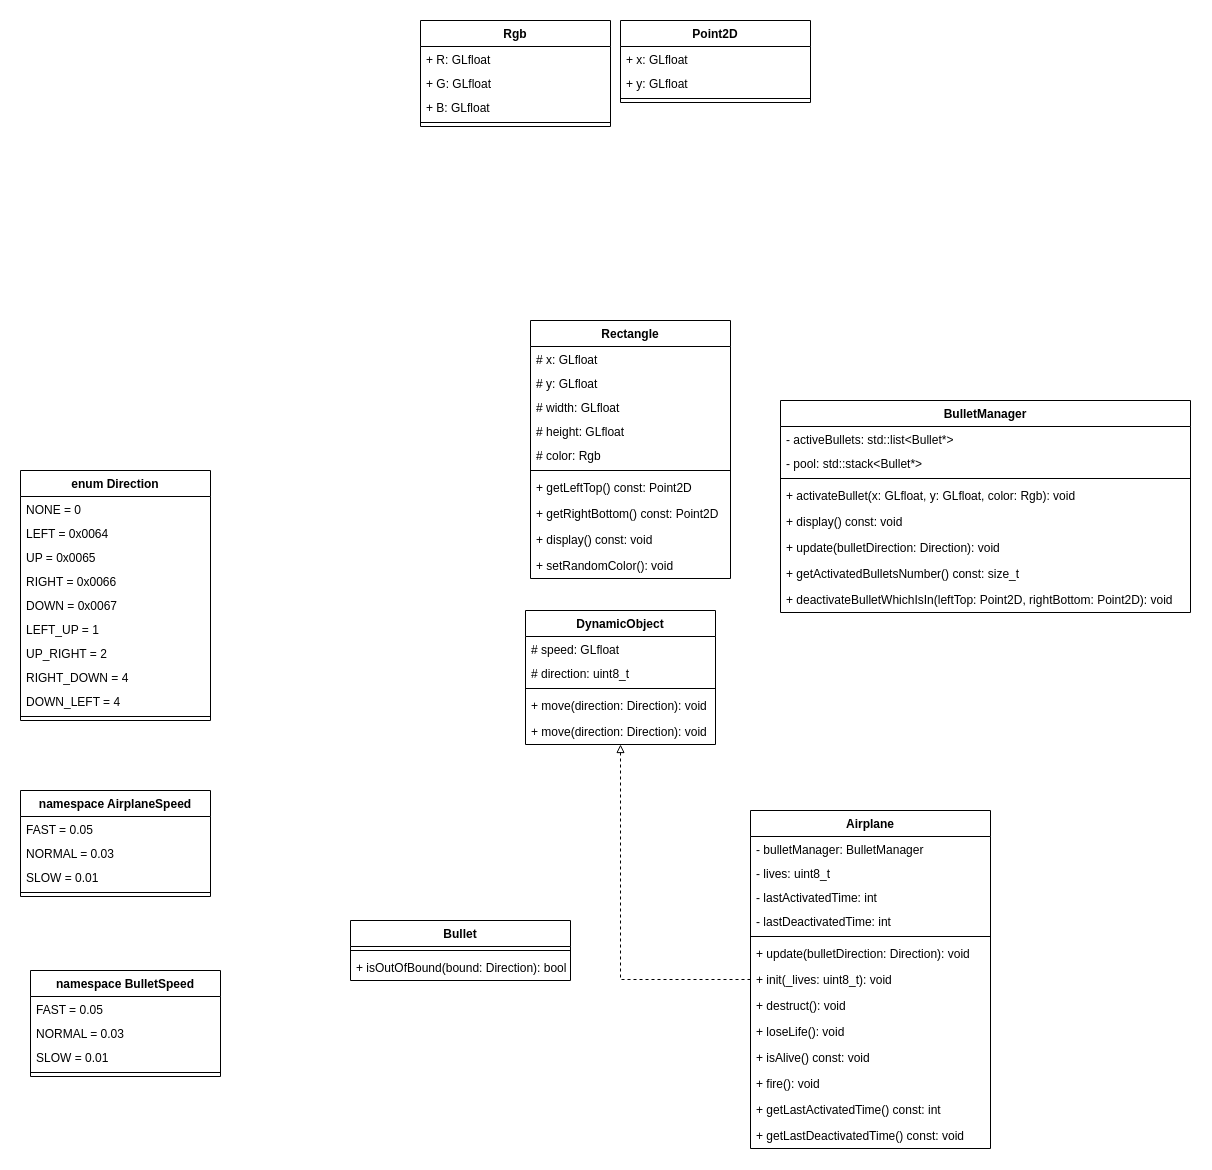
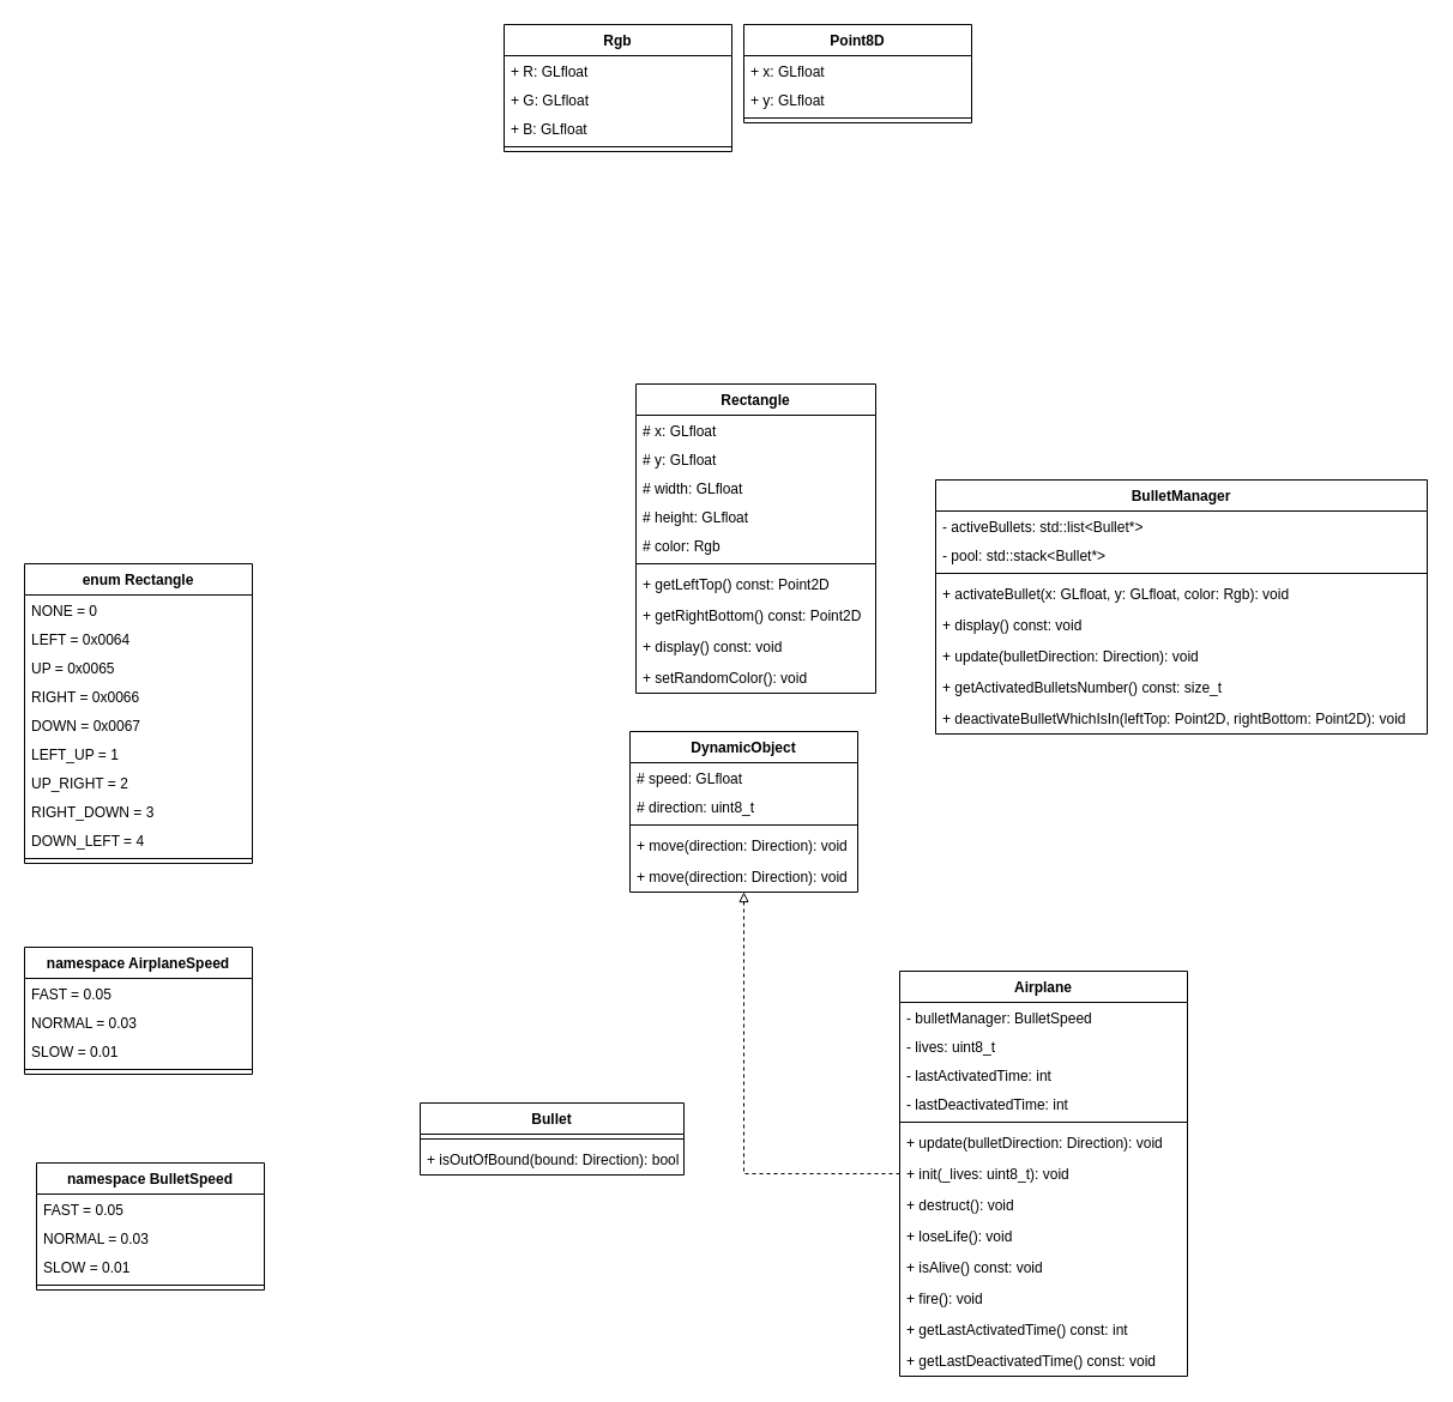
- <mxCell id="53" value="Point2D" style="swimlane;fontStyle=1;align=center;verticalAlign=top;childLayout=stackLayout;horizontal=1;startSize=26;horizontalStack=0;resizeParent=1;resizeParentMax=0;resizeLast=0;collapsible=1;marginBottom=0;" vertex="1" parent="1"><mxGeometry x="620" y="20" width="190" height="82" as="geometry" /></mxCell>
+ <mxCell id="53" value="Point8D" style="swimlane;fontStyle=1;align=center;verticalAlign=top;childLayout=stackLayout;horizontal=1;startSize=26;horizontalStack=0;resizeParent=1;resizeParentMax=0;resizeLast=0;collapsible=1;marginBottom=0;" vertex="1" parent="1"><mxGeometry x="620" y="20" width="190" height="82" as="geometry" /></mxCell>
- <mxCell id="22" value="enum Direction" style="swimlane;fontStyle=1;align=center;verticalAlign=top;childLayout=stackLayout;horizontal=1;startSize=26;horizontalStack=0;resizeParent=1;resizeParentMax=0;resizeLast=0;collapsible=1;marginBottom=0;" vertex="1" parent="1"><mxGeometry x="20" y="470" width="190" height="250" as="geometry" /></mxCell>
+ <mxCell id="22" value="enum Rectangle" style="swimlane;fontStyle=1;align=center;verticalAlign=top;childLayout=stackLayout;horizontal=1;startSize=26;horizontalStack=0;resizeParent=1;resizeParentMax=0;resizeLast=0;collapsible=1;marginBottom=0;" vertex="1" parent="1"><mxGeometry x="20" y="470" width="190" height="250" as="geometry" /></mxCell>
- <mxCell id="30" value="RIGHT_DOWN = 4" style="text;strokeColor=none;fillColor=none;align=left;verticalAlign=top;spacingLeft=4;spacingRight=4;overflow=hidden;rotatable=0;points=[[0,0.5],[1,0.5]];portConstraint=eastwest;" vertex="1" parent="22"><mxGeometry y="194" width="190" height="24" as="geometry" /></mxCell>
+ <mxCell id="30" value="RIGHT_DOWN = 3" style="text;strokeColor=none;fillColor=none;align=left;verticalAlign=top;spacingLeft=4;spacingRight=4;overflow=hidden;rotatable=0;points=[[0,0.5],[1,0.5]];portConstraint=eastwest;" vertex="1" parent="22"><mxGeometry y="194" width="190" height="24" as="geometry" /></mxCell>
- <mxCell id="35" value="- bulletManager: BulletManager" style="text;strokeColor=none;fillColor=none;align=left;verticalAlign=top;spacingLeft=4;spacingRight=4;overflow=hidden;rotatable=0;points=[[0,0.5],[1,0.5]];portConstraint=eastwest;" vertex="1" parent="34"><mxGeometry y="26" width="240" height="24" as="geometry" /></mxCell>
+ <mxCell id="35" value="- bulletManager: BulletSpeed" style="text;strokeColor=none;fillColor=none;align=left;verticalAlign=top;spacingLeft=4;spacingRight=4;overflow=hidden;rotatable=0;points=[[0,0.5],[1,0.5]];portConstraint=eastwest;" vertex="1" parent="34"><mxGeometry y="26" width="240" height="24" as="geometry" /></mxCell>
